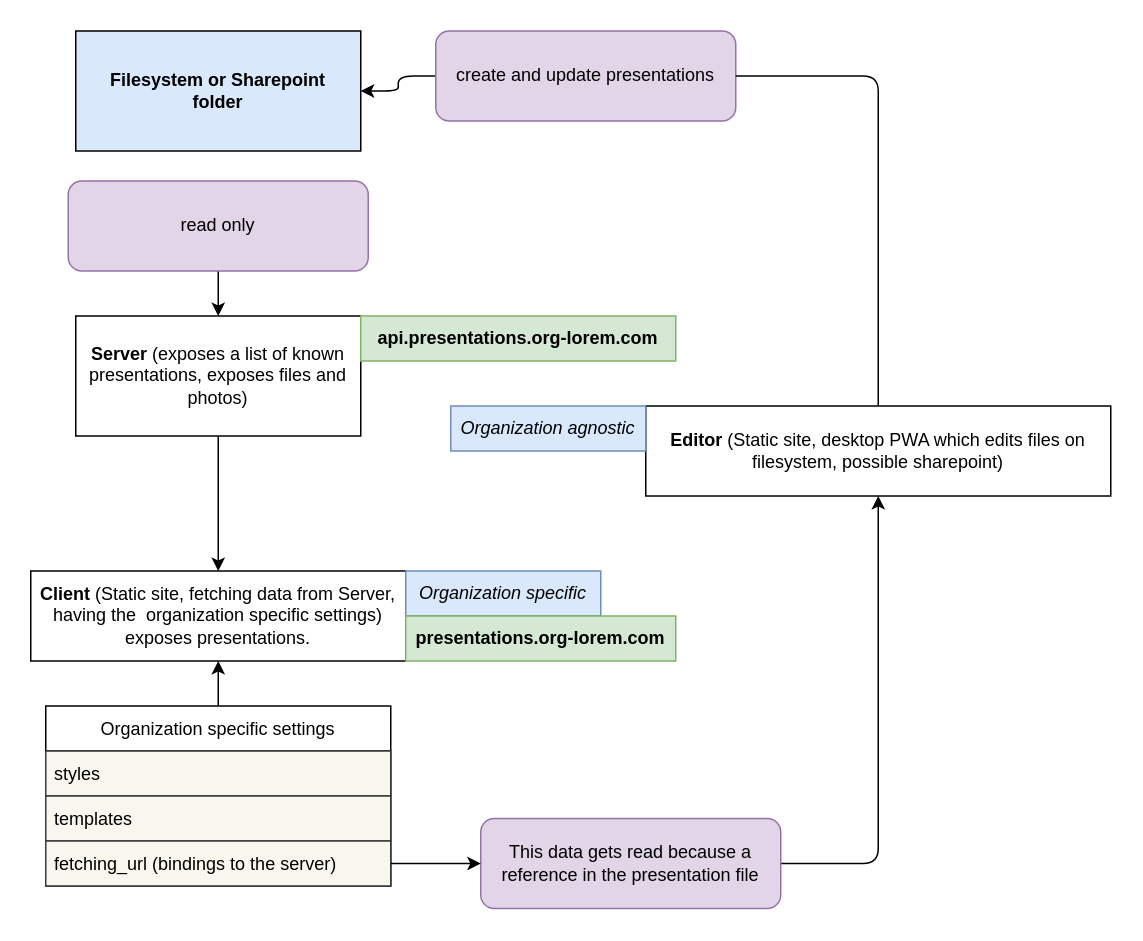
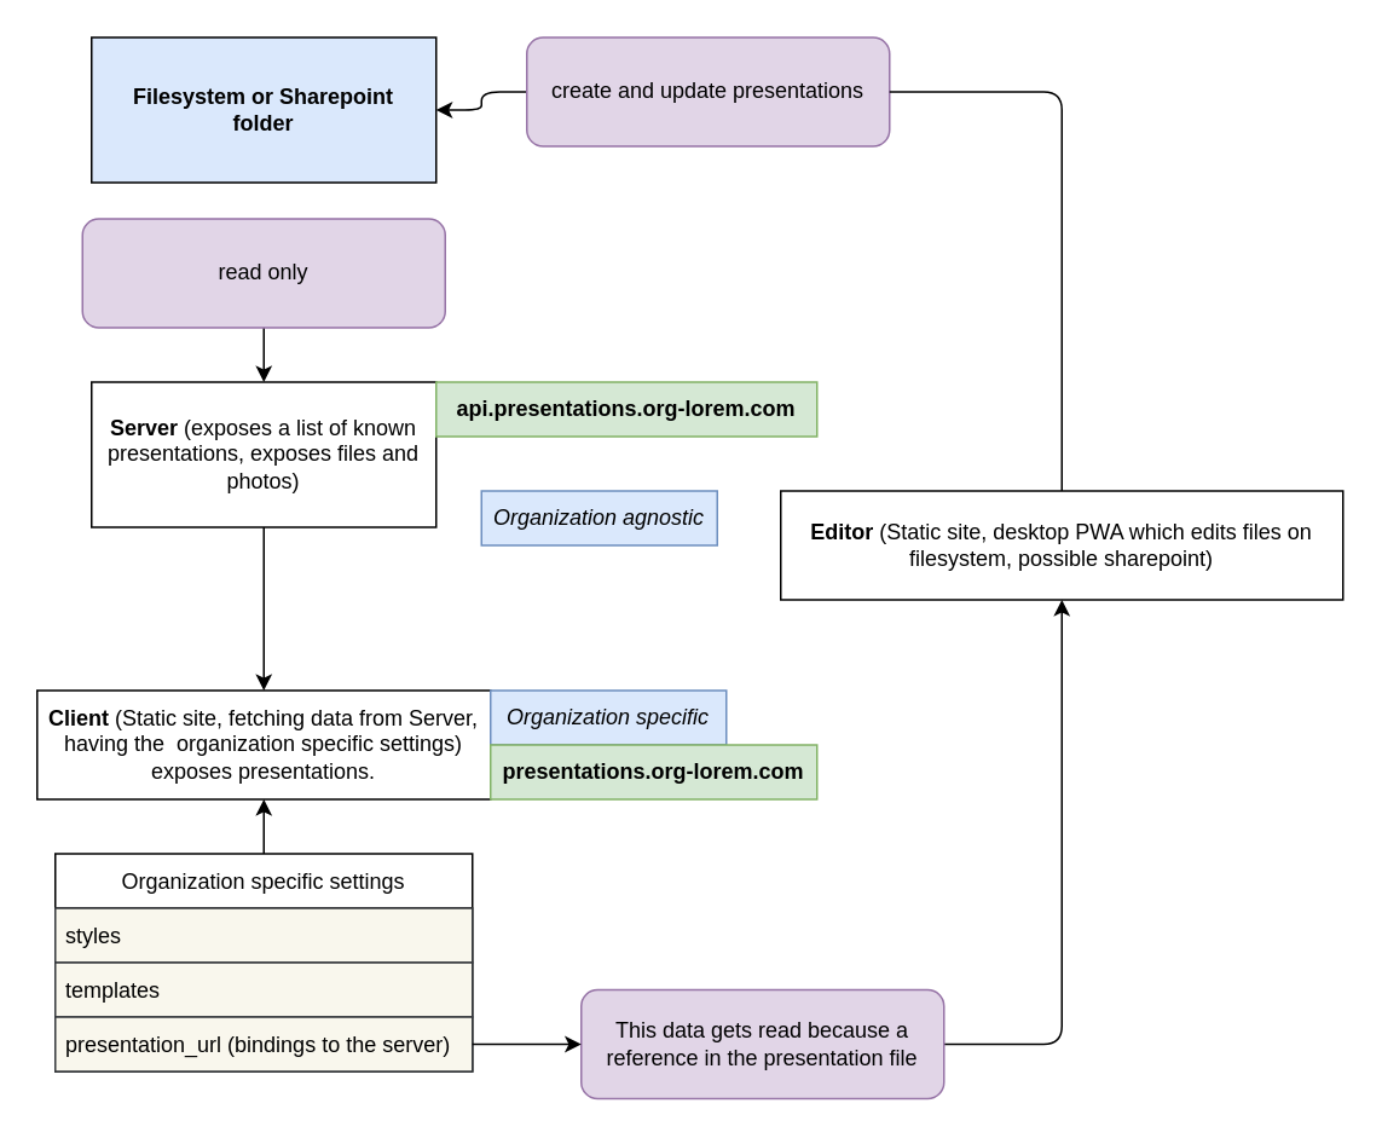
- <mxCell id="16" value="Organization agnostic" style="text;html=1;strokeColor=#6c8ebf;fillColor=#dae8fc;align=center;verticalAlign=middle;whiteSpace=wrap;rounded=0;fontStyle=2" vertex="1" parent="1"><mxGeometry x="300" y="270" width="130" height="30" as="geometry" /></mxCell>
+ <mxCell id="16" value="Organization agnostic" style="text;html=1;strokeColor=#6c8ebf;fillColor=#dae8fc;align=center;verticalAlign=middle;whiteSpace=wrap;rounded=0;fontStyle=2" vertex="1" parent="1"><mxGeometry x="265" y="270" width="130" height="30" as="geometry" /></mxCell>
- <mxCell id="7" value="fetching_url (bindings to the server)" style="text;align=left;verticalAlign=middle;spacingLeft=4;spacingRight=4;overflow=hidden;points=[[0,0.5],[1,0.5]];portConstraint=eastwest;rotatable=0;fillColor=#f9f7ed;strokeColor=#36393d;" vertex="1" parent="4"><mxGeometry y="90" width="230" height="30" as="geometry" /></mxCell>
+ <mxCell id="7" value="presentation_url (bindings to the server)" style="text;align=left;verticalAlign=middle;spacingLeft=4;spacingRight=4;overflow=hidden;points=[[0,0.5],[1,0.5]];portConstraint=eastwest;rotatable=0;fillColor=#f9f7ed;strokeColor=#36393d;" vertex="1" parent="4"><mxGeometry y="90" width="230" height="30" as="geometry" /></mxCell>
